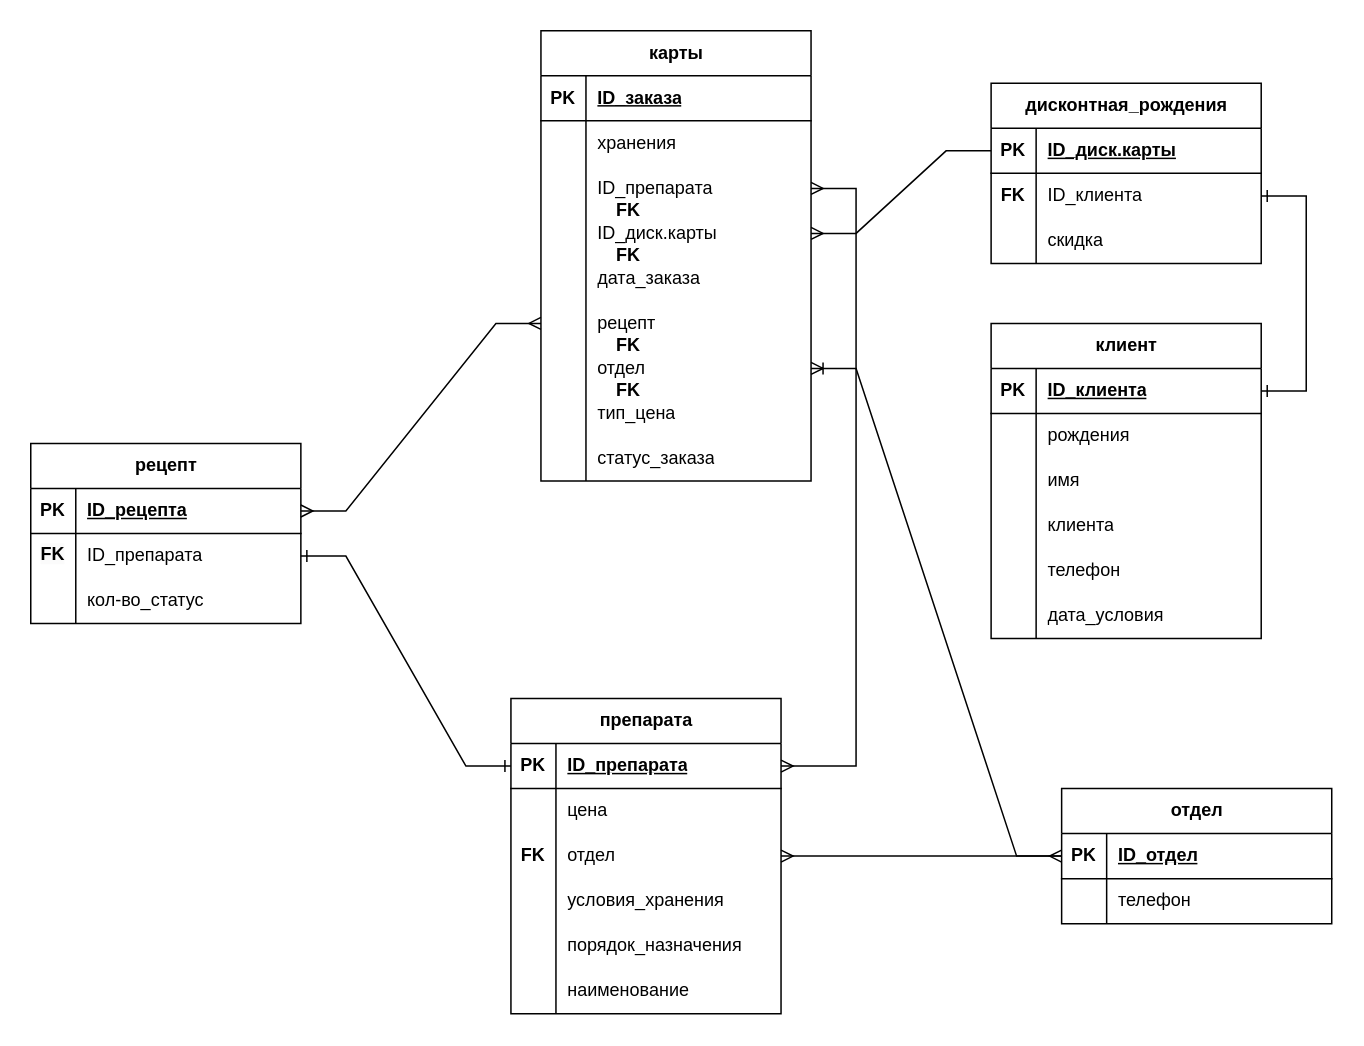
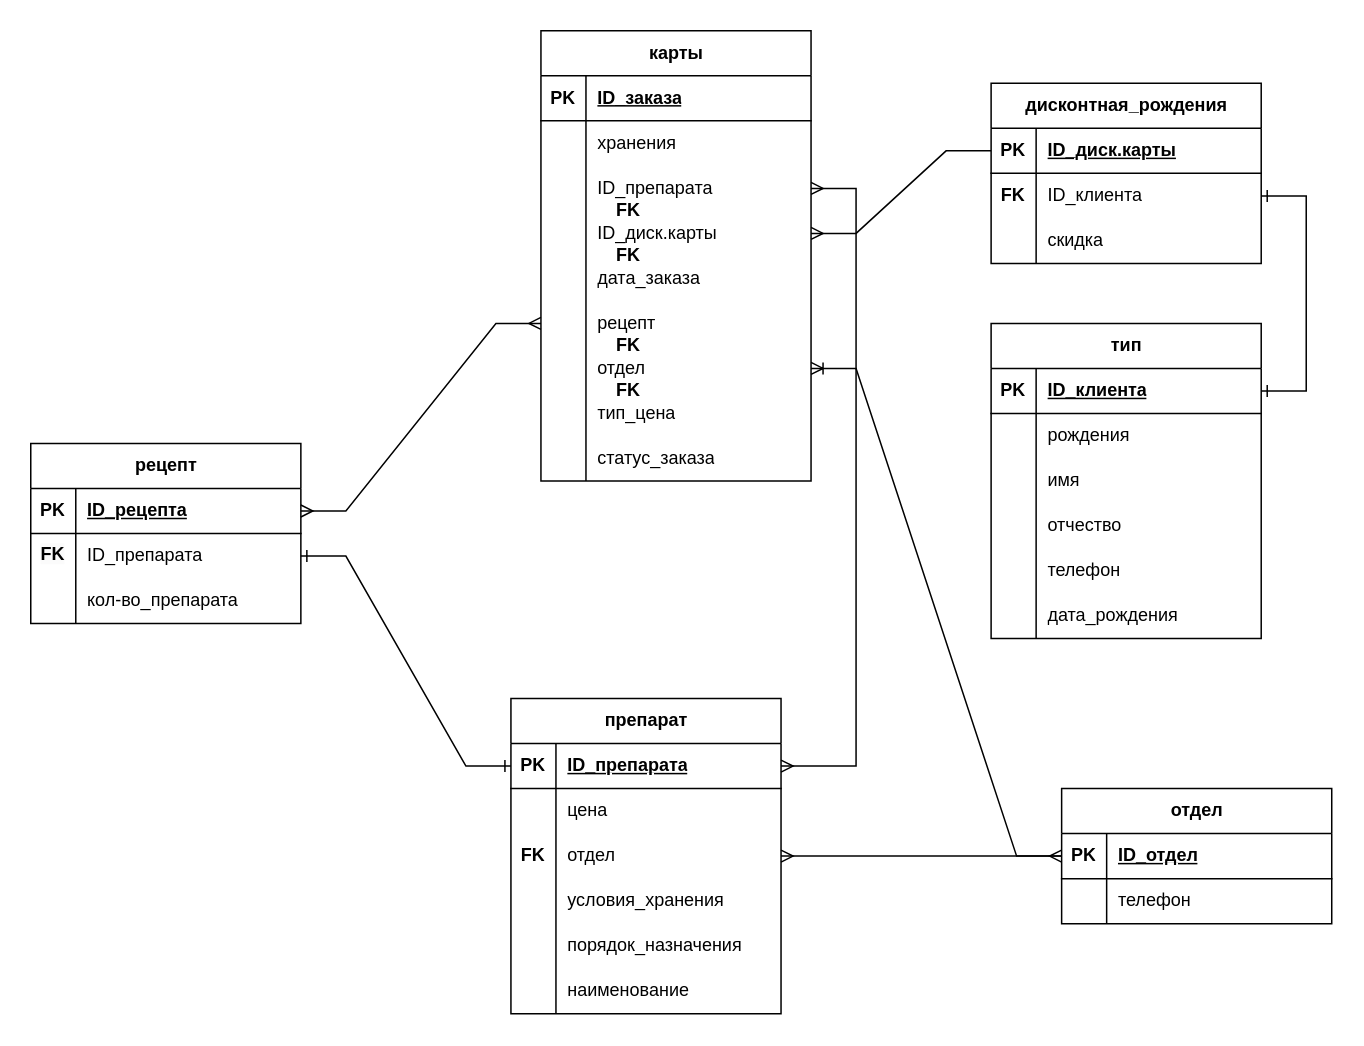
- <mxCell id="30" value="клиент" style="shape=table;startSize=30;container=1;collapsible=1;childLayout=tableLayout;fixedRows=1;rowLines=0;fontStyle=1;align=center;resizeLast=1;html=1;" vertex="1" parent="1"><mxGeometry x="660" y="215" width="180" height="210" as="geometry" /></mxCell>
+ <mxCell id="30" value="тип" style="shape=table;startSize=30;container=1;collapsible=1;childLayout=tableLayout;fixedRows=1;rowLines=0;fontStyle=1;align=center;resizeLast=1;html=1;" vertex="1" parent="1"><mxGeometry x="660" y="215" width="180" height="210" as="geometry" /></mxCell>
- <mxCell id="42" value="клиента" style="shape=partialRectangle;connectable=0;fillColor=none;top=0;left=0;bottom=0;right=0;align=left;spacingLeft=6;overflow=hidden;whiteSpace=wrap;html=1;" vertex="1" parent="40"><mxGeometry x="30" width="150" height="30" as="geometry"><mxRectangle width="150" height="30" as="alternateBounds" /></mxGeometry></mxCell>
+ <mxCell id="42" value="отчество" style="shape=partialRectangle;connectable=0;fillColor=none;top=0;left=0;bottom=0;right=0;align=left;spacingLeft=6;overflow=hidden;whiteSpace=wrap;html=1;" vertex="1" parent="40"><mxGeometry x="30" width="150" height="30" as="geometry"><mxRectangle width="150" height="30" as="alternateBounds" /></mxGeometry></mxCell>
- <mxCell id="111" value="кол-во_статус" style="shape=partialRectangle;connectable=0;fillColor=none;top=0;left=0;bottom=0;right=0;align=left;spacingLeft=6;overflow=hidden;whiteSpace=wrap;html=1;" vertex="1" parent="109"><mxGeometry x="30" width="150" height="30" as="geometry"><mxRectangle width="150" height="30" as="alternateBounds" /></mxGeometry></mxCell>
+ <mxCell id="111" value="кол-во_препарата" style="shape=partialRectangle;connectable=0;fillColor=none;top=0;left=0;bottom=0;right=0;align=left;spacingLeft=6;overflow=hidden;whiteSpace=wrap;html=1;" vertex="1" parent="109"><mxGeometry x="30" width="150" height="30" as="geometry"><mxRectangle width="150" height="30" as="alternateBounds" /></mxGeometry></mxCell>
- <mxCell id="48" value="дата_условия" style="shape=partialRectangle;connectable=0;fillColor=none;top=0;left=0;bottom=0;right=0;align=left;spacingLeft=6;overflow=hidden;whiteSpace=wrap;html=1;" vertex="1" parent="46"><mxGeometry x="30" width="150" height="30" as="geometry"><mxRectangle width="150" height="30" as="alternateBounds" /></mxGeometry></mxCell>
+ <mxCell id="48" value="дата_рождения" style="shape=partialRectangle;connectable=0;fillColor=none;top=0;left=0;bottom=0;right=0;align=left;spacingLeft=6;overflow=hidden;whiteSpace=wrap;html=1;" vertex="1" parent="46"><mxGeometry x="30" width="150" height="30" as="geometry"><mxRectangle width="150" height="30" as="alternateBounds" /></mxGeometry></mxCell>
- <mxCell id="10" value="препарата" style="shape=table;startSize=30;container=1;collapsible=1;childLayout=tableLayout;fixedRows=1;rowLines=0;fontStyle=1;align=center;resizeLast=1;html=1;" vertex="1" parent="9"><mxGeometry width="180" height="210" as="geometry" /></mxCell>
+ <mxCell id="10" value="препарат" style="shape=table;startSize=30;container=1;collapsible=1;childLayout=tableLayout;fixedRows=1;rowLines=0;fontStyle=1;align=center;resizeLast=1;html=1;" vertex="1" parent="9"><mxGeometry width="180" height="210" as="geometry" /></mxCell>
